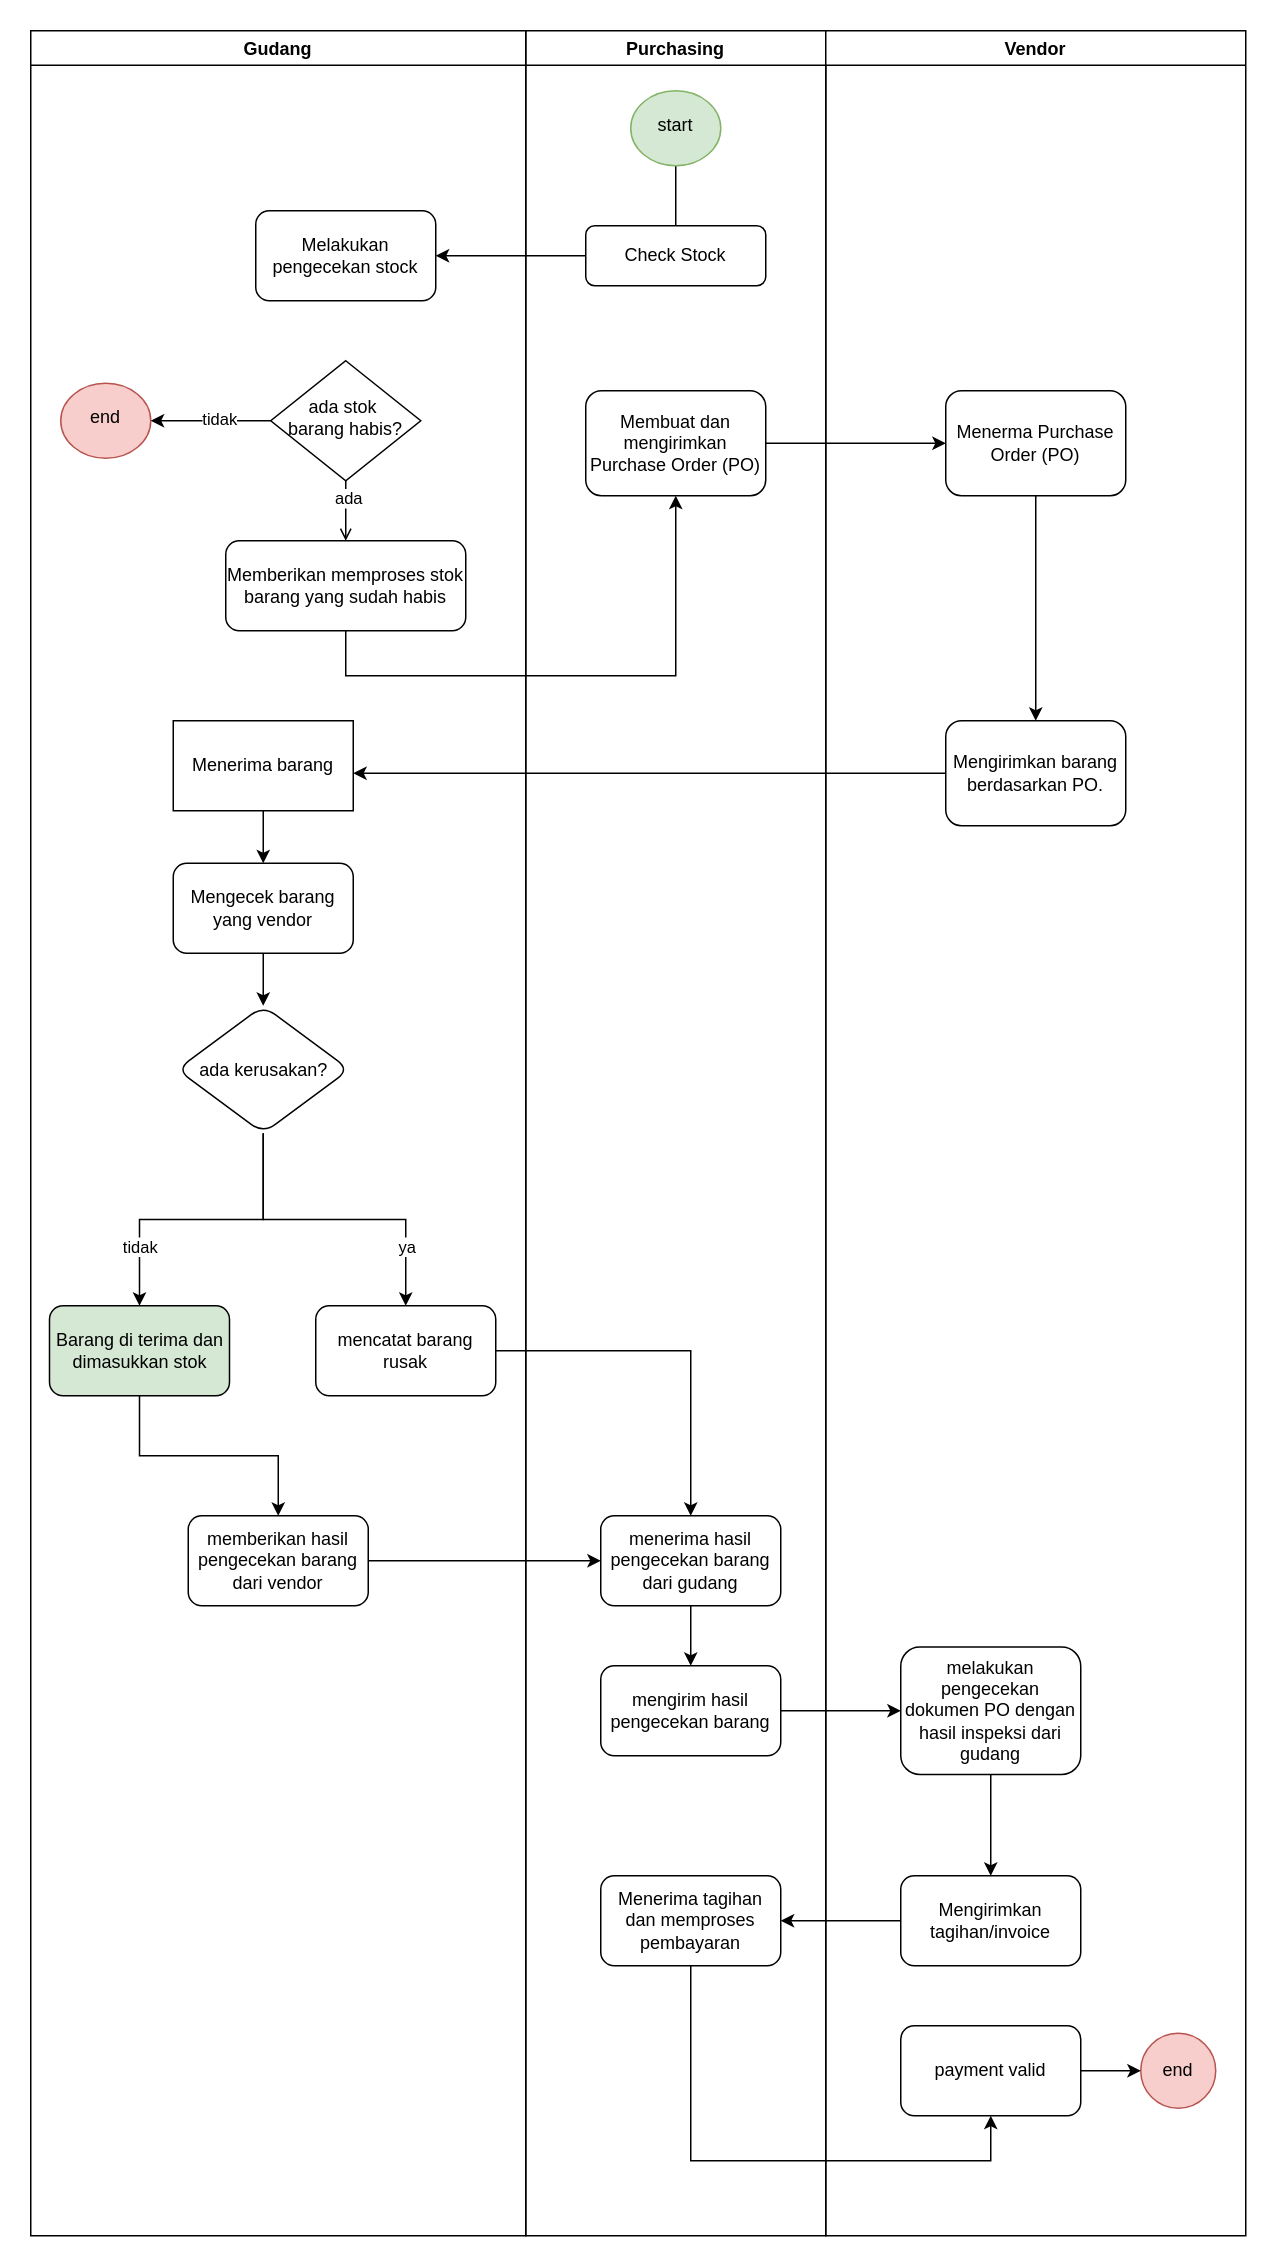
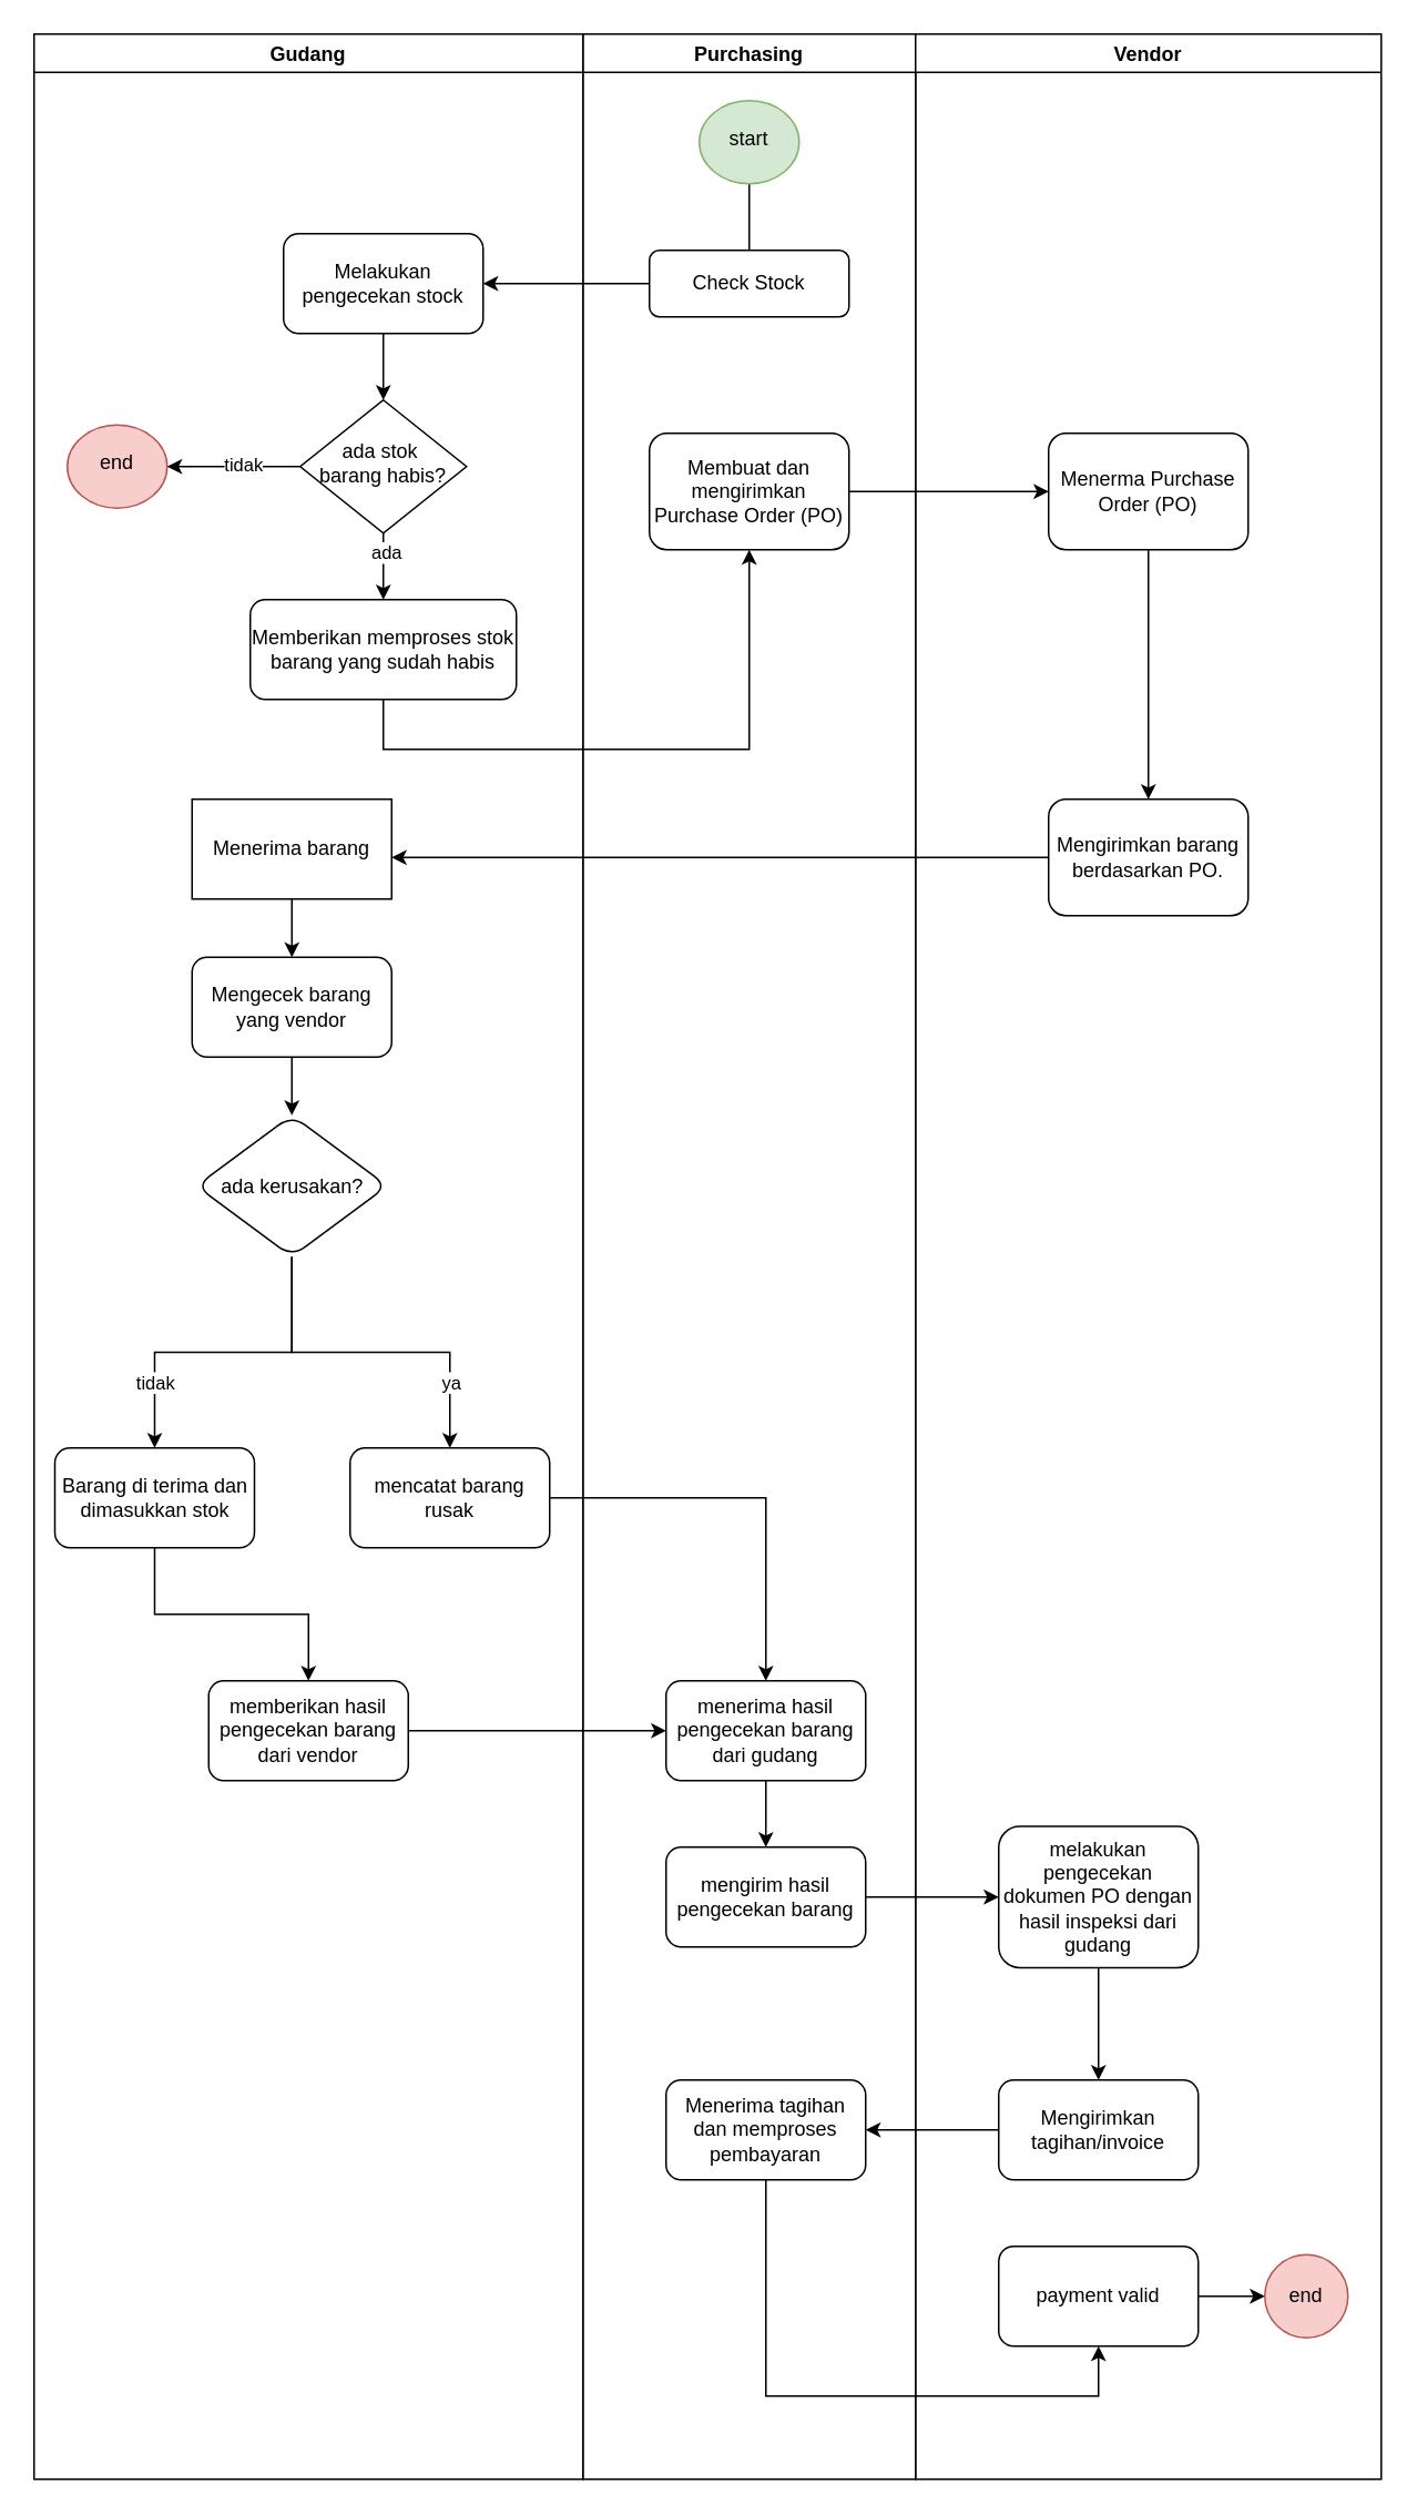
+ <mxCell id="22" style="edgeStyle=orthogonalEdgeStyle;rounded=0;orthogonalLoop=1;jettySize=auto;html=1;" edge="1" parent="21" source="23" target="27"><mxGeometry relative="1" as="geometry" /></mxCell>
- <mxCell id="25" style="edgeStyle=orthogonalEdgeStyle;rounded=0;orthogonalLoop=1;jettySize=auto;html=1;endArrow=open;" edge="1" parent="21" source="27" target="24"><mxGeometry relative="1" as="geometry" /></mxCell>
+ <mxCell id="25" style="edgeStyle=orthogonalEdgeStyle;rounded=0;orthogonalLoop=1;jettySize=auto;html=1;" edge="1" parent="21" source="27" target="24"><mxGeometry relative="1" as="geometry" /></mxCell>
- <mxCell id="43" value="Barang di terima dan dimasukkan stok" style="whiteSpace=wrap;html=1;rounded=1;glass=0;strokeWidth=1;shadow=0;fillColor=#d5e8d4;" vertex="1" parent="21"><mxGeometry x="12.5" y="850" width="120" height="60" as="geometry" /></mxCell>
+ <mxCell id="43" value="Barang di terima dan dimasukkan stok" style="whiteSpace=wrap;html=1;rounded=1;glass=0;strokeWidth=1;shadow=0;" vertex="1" parent="21"><mxGeometry x="12.5" y="850" width="120" height="60" as="geometry" /></mxCell>
